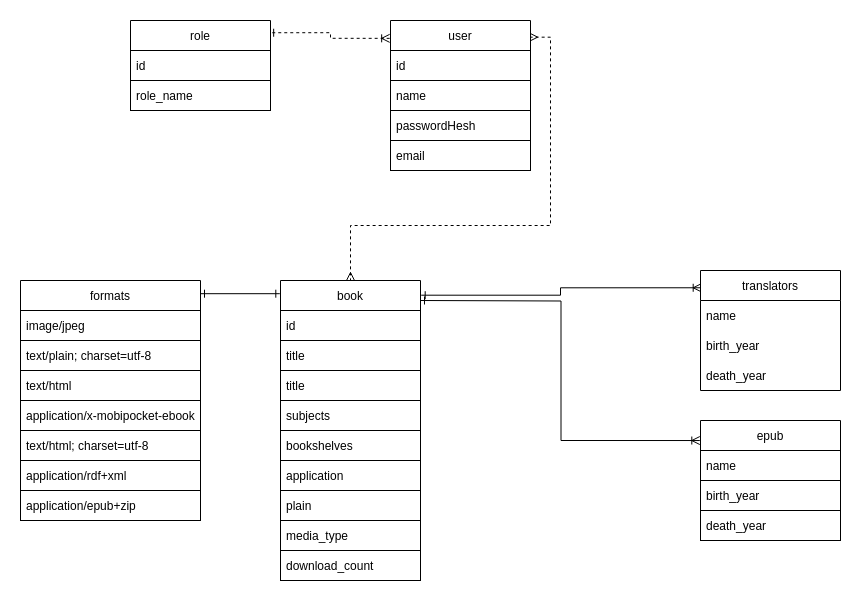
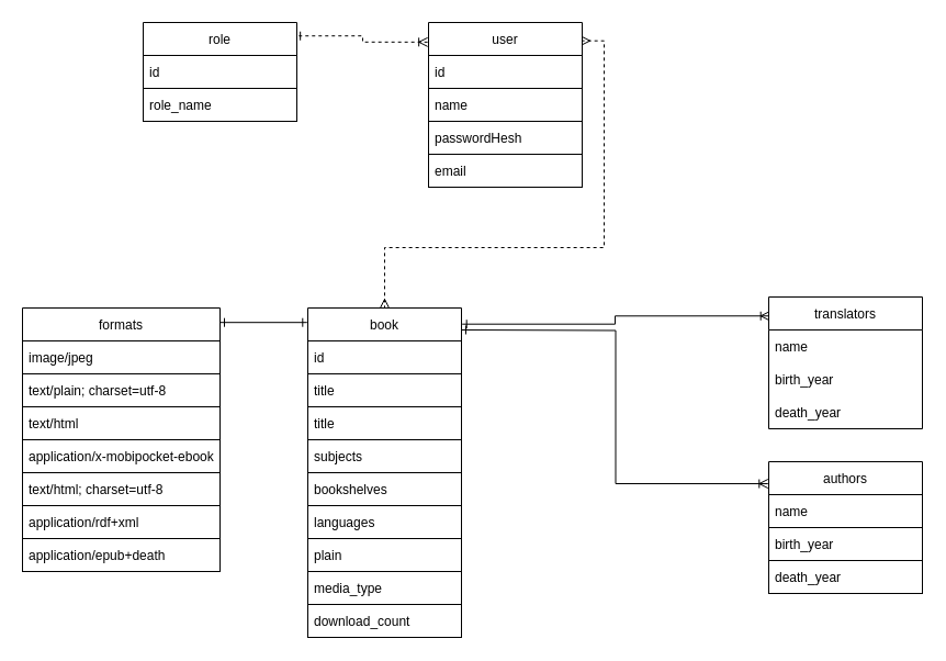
- <mxCell id="22" value="epub" style="swimlane;fontStyle=0;childLayout=stackLayout;horizontal=1;startSize=30;horizontalStack=0;resizeParent=1;resizeParentMax=0;resizeLast=0;collapsible=1;marginBottom=0;strokeColor=default;" vertex="1" parent="1"><mxGeometry x="700" y="420" width="140" height="120" as="geometry" /></mxCell>
+ <mxCell id="22" value="authors" style="swimlane;fontStyle=0;childLayout=stackLayout;horizontal=1;startSize=30;horizontalStack=0;resizeParent=1;resizeParentMax=0;resizeLast=0;collapsible=1;marginBottom=0;strokeColor=default;" vertex="1" parent="1"><mxGeometry x="700" y="420" width="140" height="120" as="geometry" /></mxCell>
- <mxCell id="18" value="application" style="text;strokeColor=default;fillColor=none;align=left;verticalAlign=middle;spacingLeft=4;spacingRight=4;overflow=hidden;points=[[0,0.5],[1,0.5]];portConstraint=eastwest;rotatable=0;" vertex="1" parent="12"><mxGeometry y="180" width="140" height="30" as="geometry" /></mxCell>
+ <mxCell id="18" value="languages" style="text;strokeColor=default;fillColor=none;align=left;verticalAlign=middle;spacingLeft=4;spacingRight=4;overflow=hidden;points=[[0,0.5],[1,0.5]];portConstraint=eastwest;rotatable=0;" vertex="1" parent="12"><mxGeometry y="180" width="140" height="30" as="geometry" /></mxCell>
- <mxCell id="38" value="application/epub+zip" style="text;strokeColor=default;fillColor=none;align=left;verticalAlign=middle;spacingLeft=4;spacingRight=4;overflow=hidden;points=[[0,0.5],[1,0.5]];portConstraint=eastwest;rotatable=0;" vertex="1" parent="31"><mxGeometry y="210" width="180" height="30" as="geometry" /></mxCell>
+ <mxCell id="38" value="application/epub+death" style="text;strokeColor=default;fillColor=none;align=left;verticalAlign=middle;spacingLeft=4;spacingRight=4;overflow=hidden;points=[[0,0.5],[1,0.5]];portConstraint=eastwest;rotatable=0;" vertex="1" parent="31"><mxGeometry y="210" width="180" height="30" as="geometry" /></mxCell>
